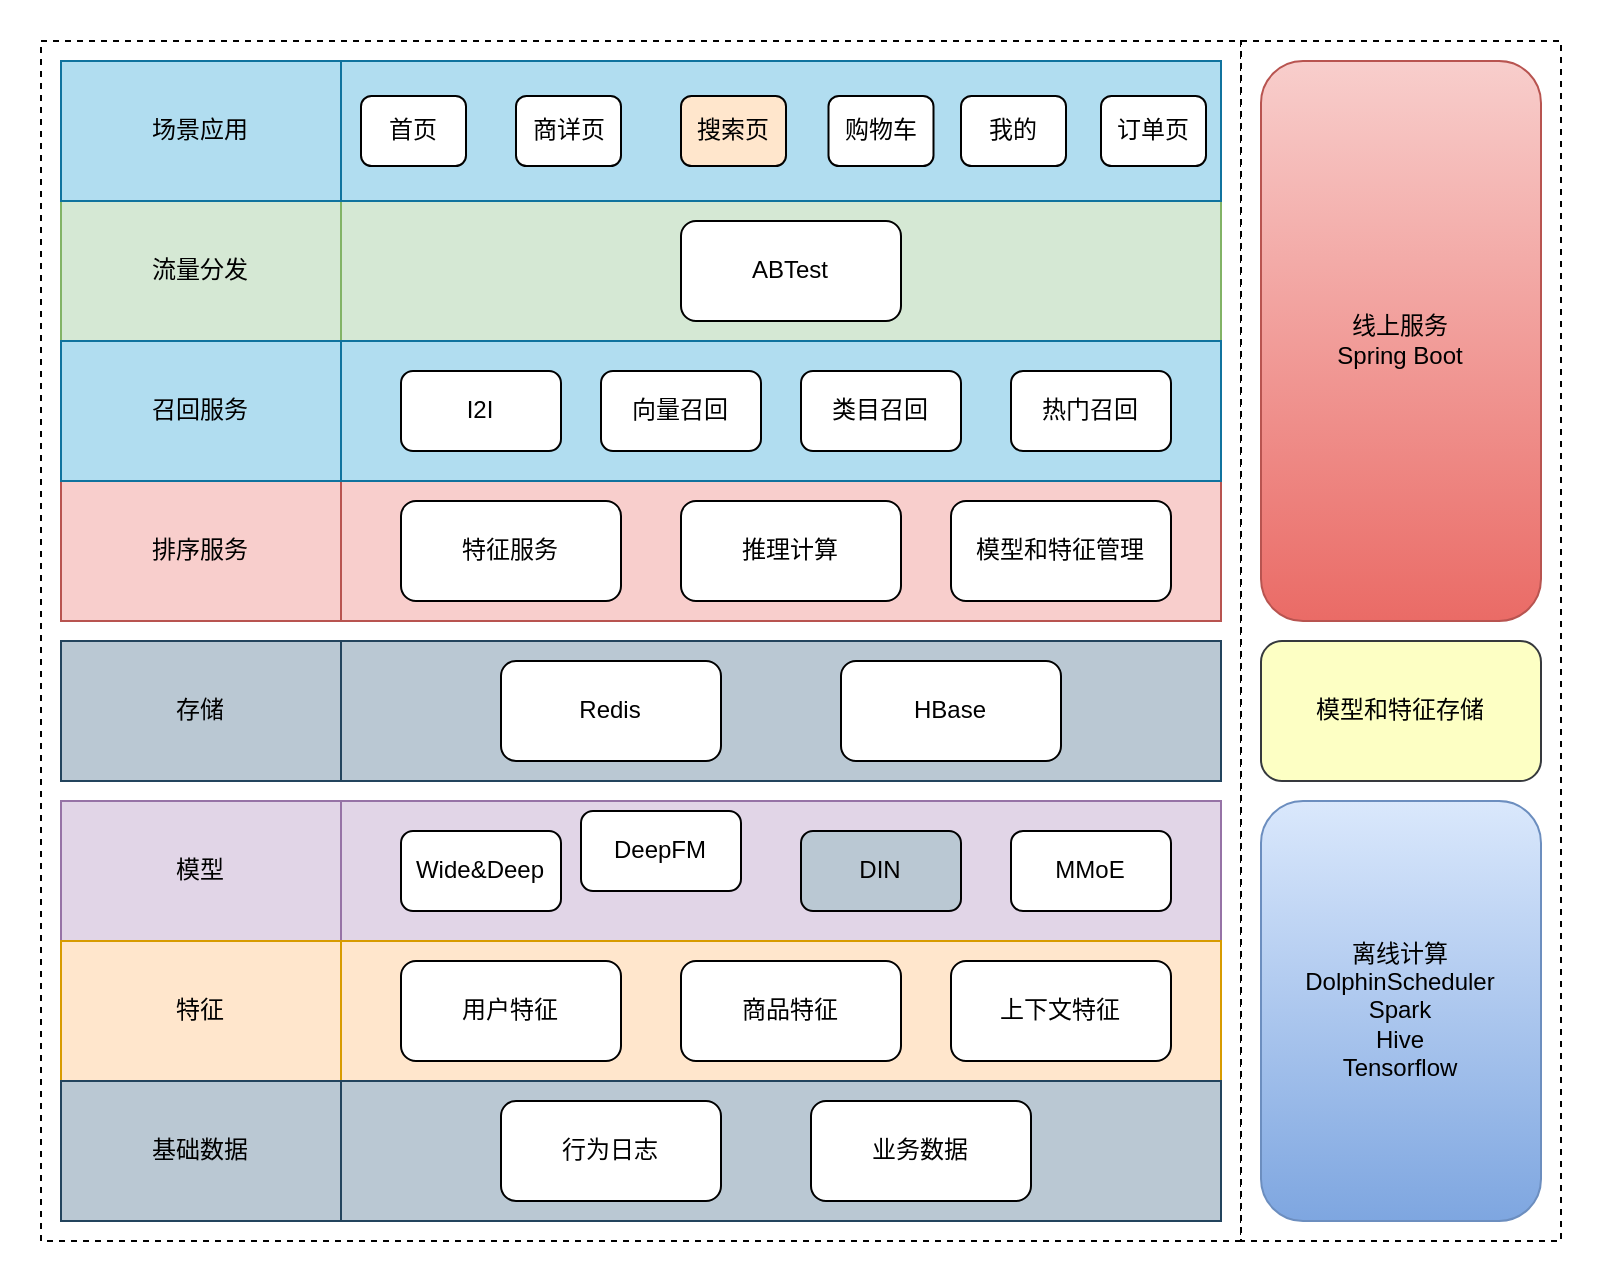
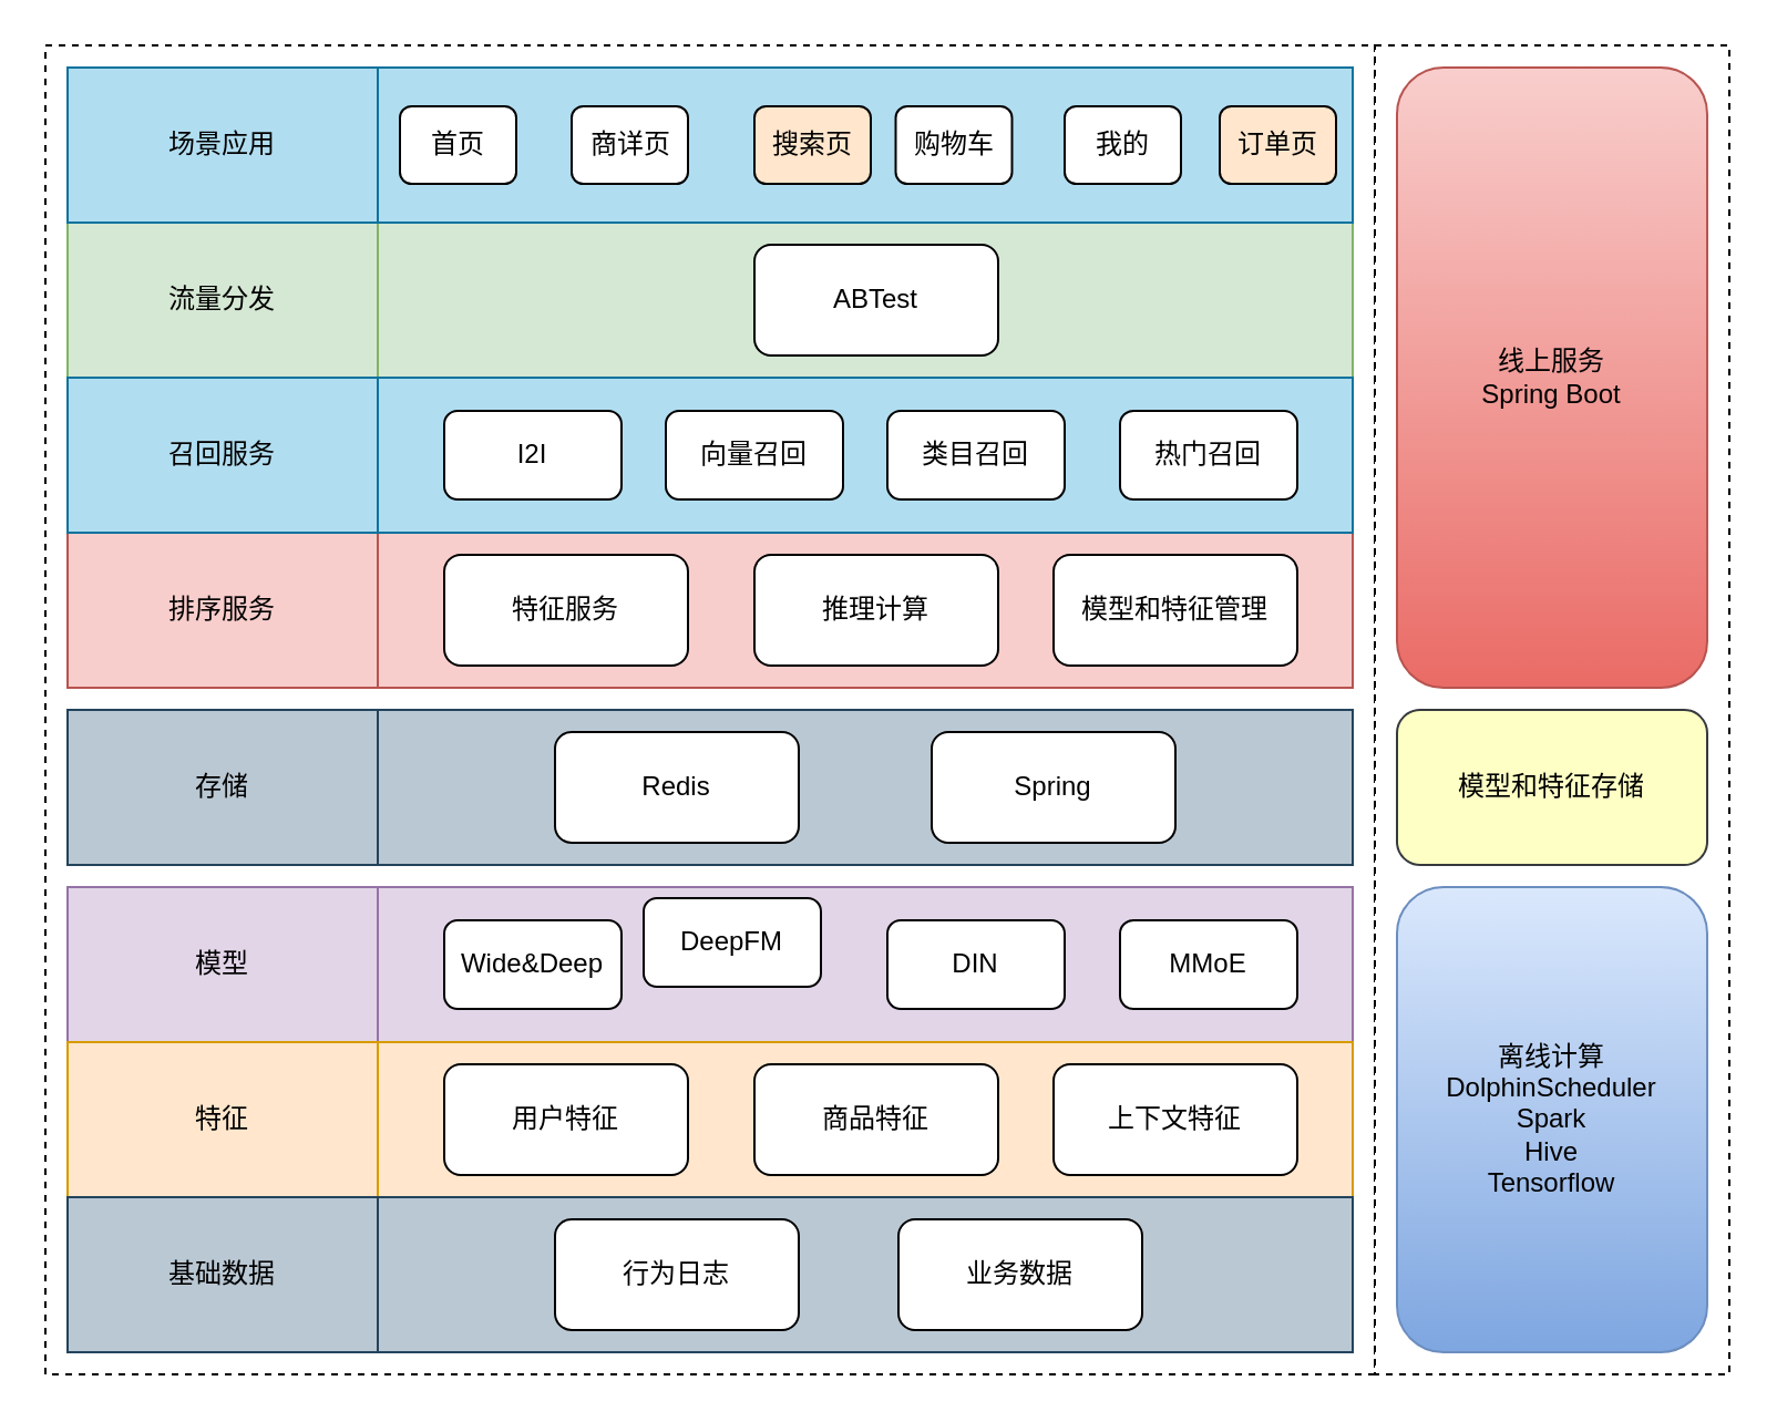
- <mxCell id="45" value="购物车" style="rounded=1;whiteSpace=wrap;html=1;" vertex="1" parent="1"><mxGeometry x="413.75" y="47.5" width="52.5" height="35" as="geometry" /></mxCell>
+ <mxCell id="45" value="购物车" style="rounded=1;whiteSpace=wrap;html=1;" vertex="1" parent="1"><mxGeometry x="403.75" y="47.5" width="52.5" height="35" as="geometry" /></mxCell>
- <mxCell id="47" value="订单页" style="rounded=1;whiteSpace=wrap;html=1;" vertex="1" parent="1"><mxGeometry x="550" y="47.5" width="52.5" height="35" as="geometry" /></mxCell>
+ <mxCell id="47" value="订单页" style="rounded=1;whiteSpace=wrap;html=1;fillColor=#ffe6cc;" vertex="1" parent="1"><mxGeometry x="550" y="47.5" width="52.5" height="35" as="geometry" /></mxCell>
- <mxCell id="37" value="HBase" style="rounded=1;whiteSpace=wrap;html=1;" parent="1" vertex="1"><mxGeometry x="420" y="330" width="110" height="50" as="geometry" /></mxCell>
+ <mxCell id="37" value="Spring" style="rounded=1;whiteSpace=wrap;html=1;" parent="1" vertex="1"><mxGeometry x="420" y="330" width="110" height="50" as="geometry" /></mxCell>
- <mxCell id="22" value="DIN" style="rounded=1;whiteSpace=wrap;html=1;fillColor=#bac8d3;" parent="1" vertex="1"><mxGeometry x="400" y="415" width="80" height="40" as="geometry" /></mxCell>
+ <mxCell id="22" value="DIN" style="rounded=1;whiteSpace=wrap;html=1;" parent="1" vertex="1"><mxGeometry x="400" y="415" width="80" height="40" as="geometry" /></mxCell>
